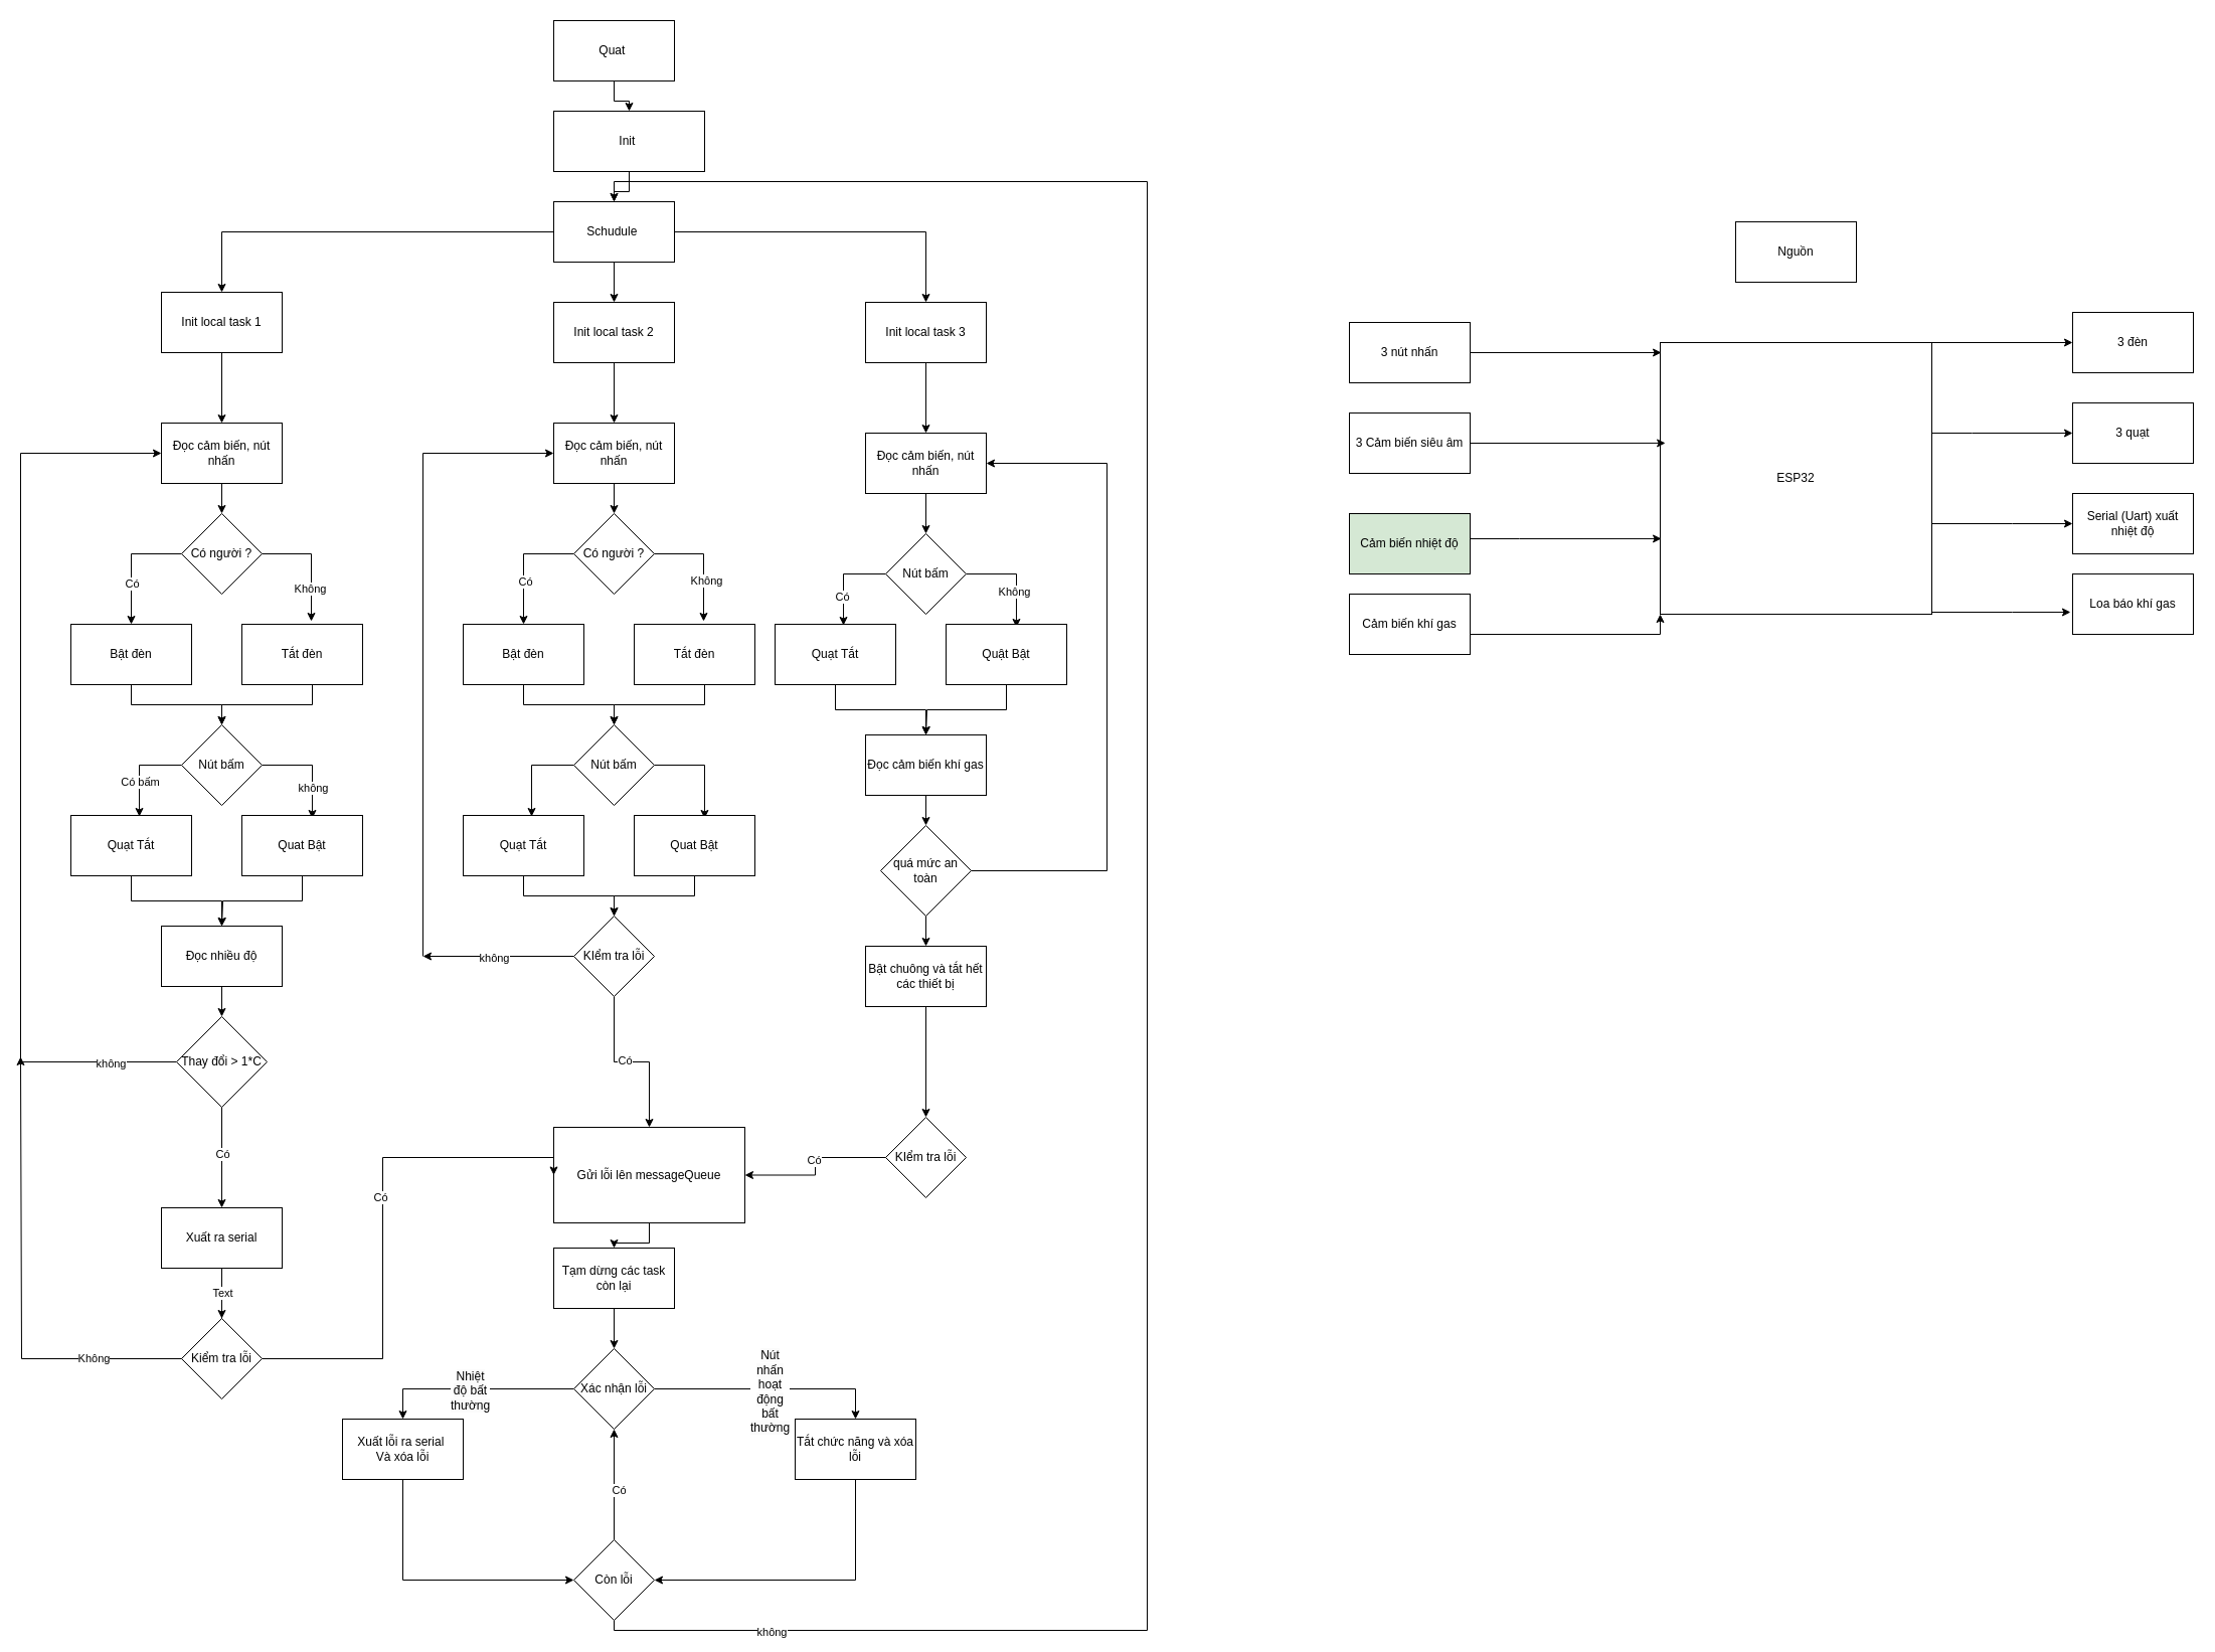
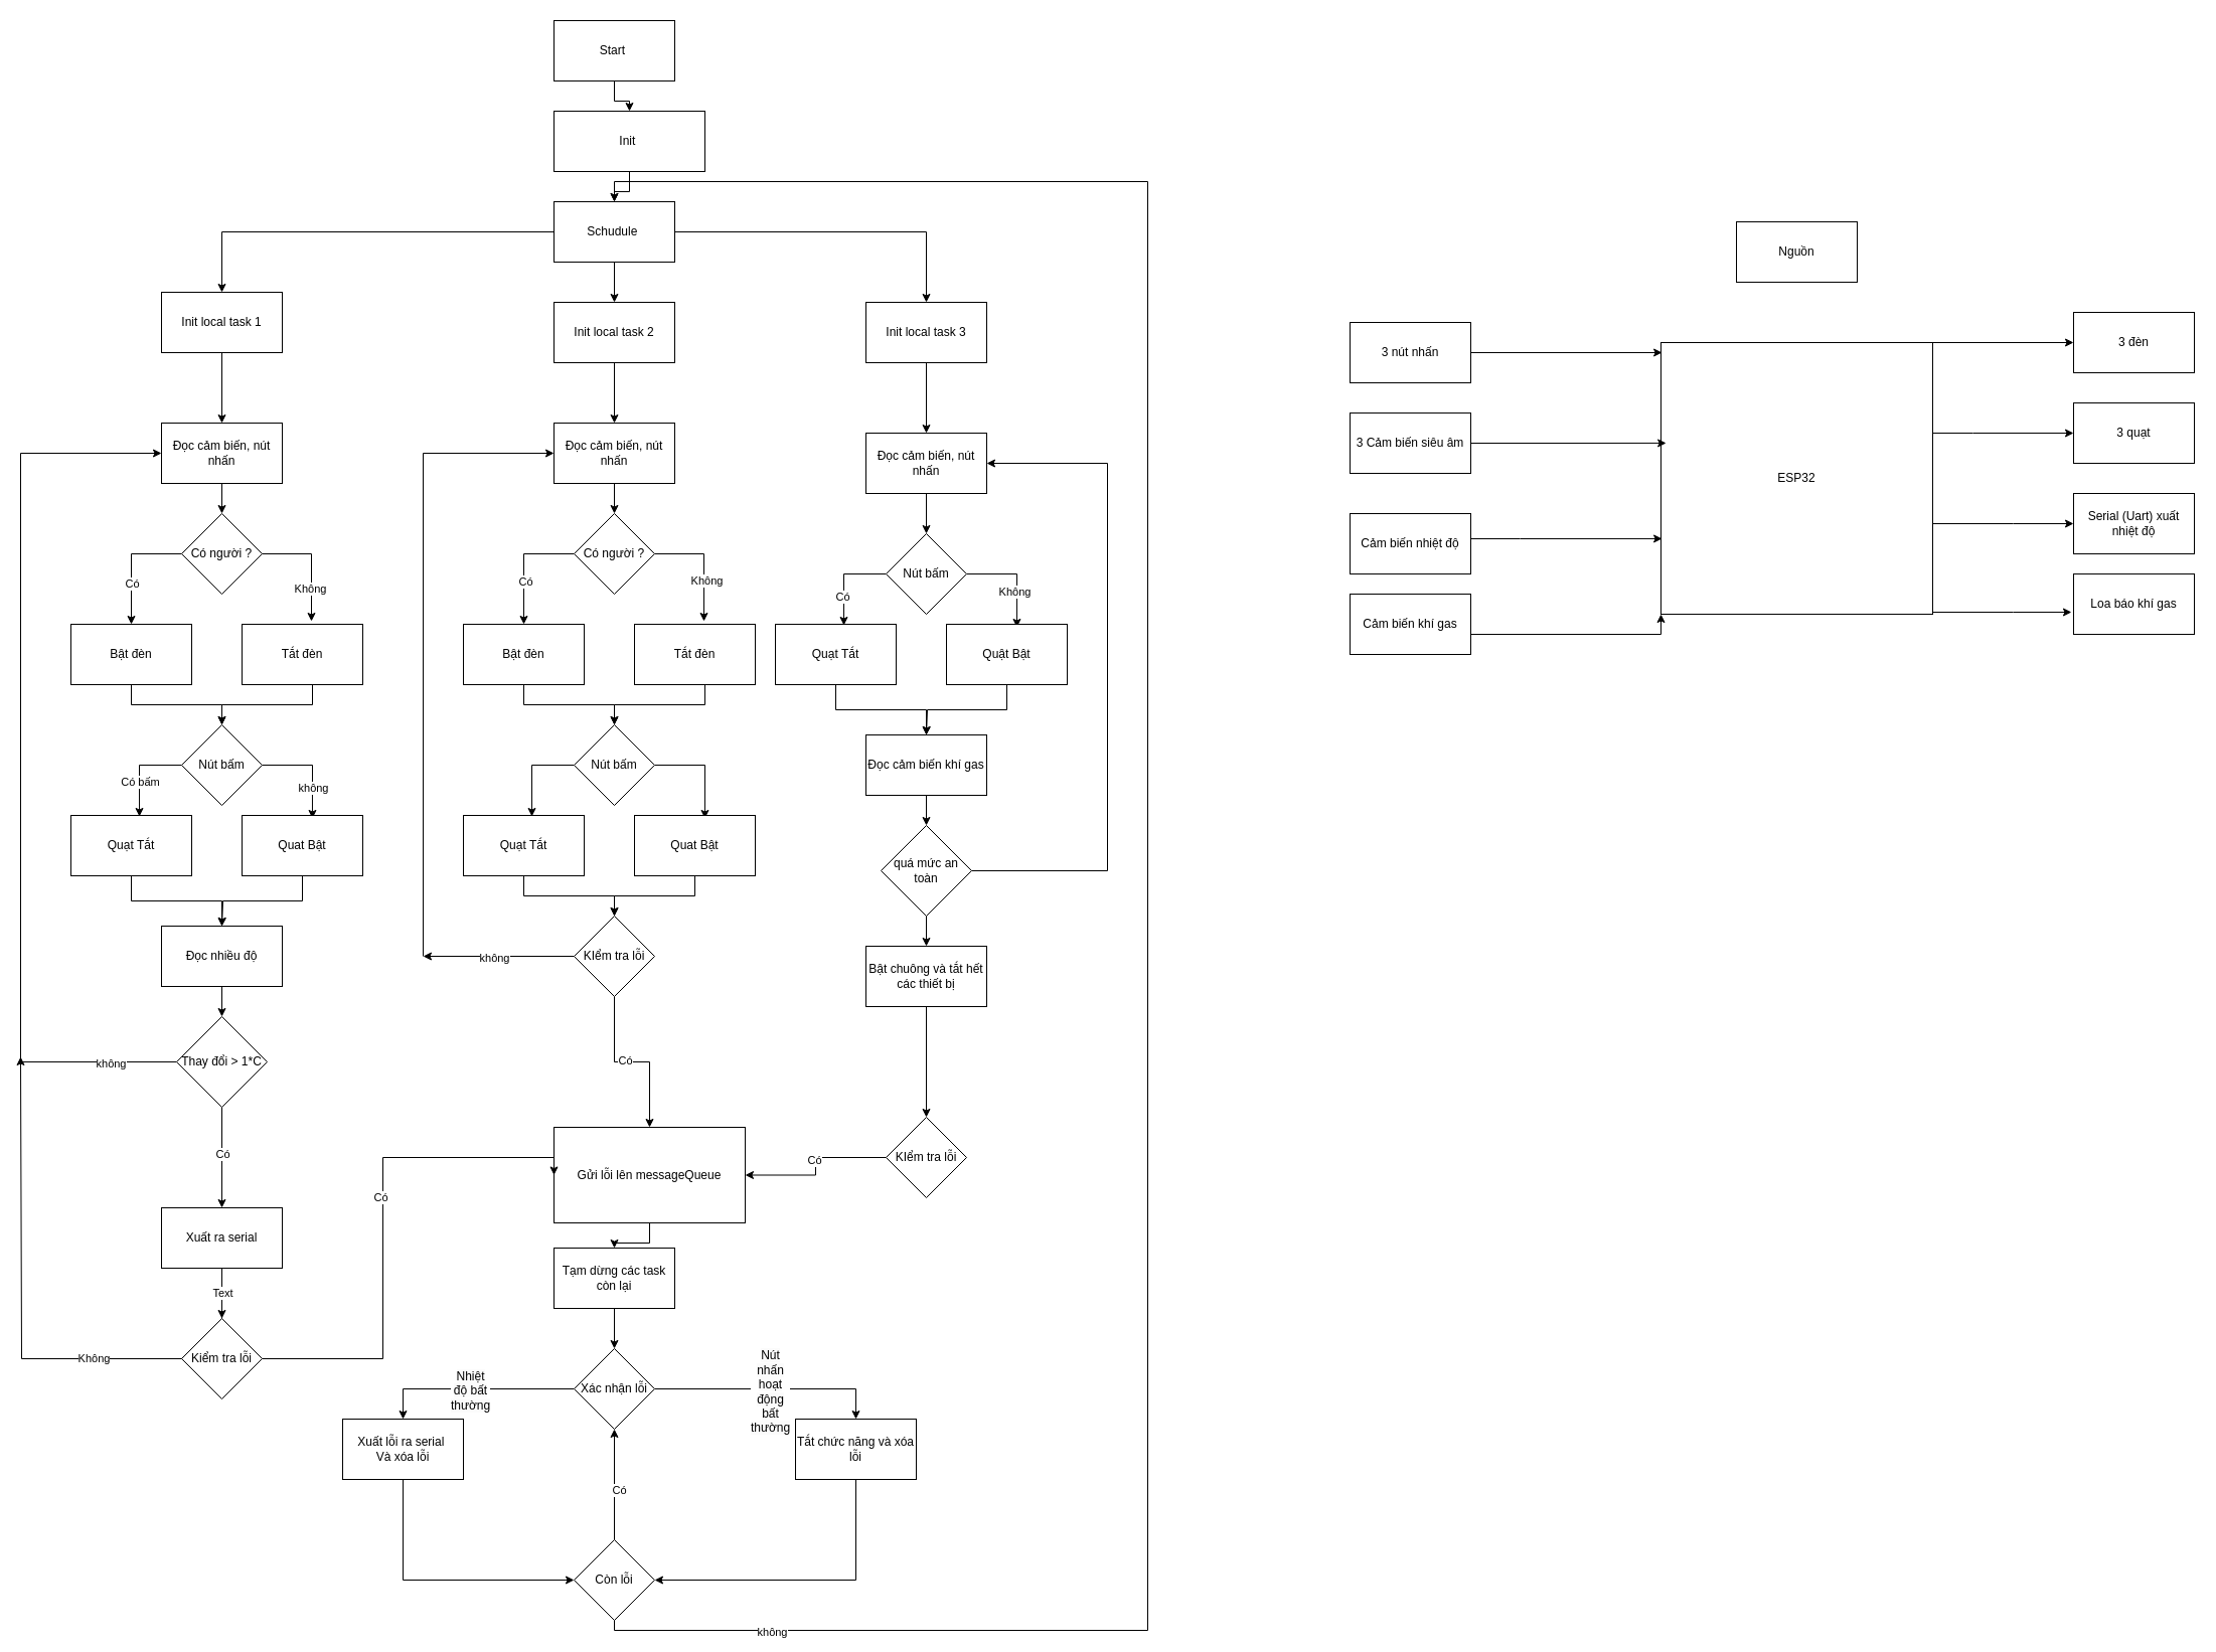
- <mxCell id="3" value="Quat&amp;nbsp;" style="rounded=0;whiteSpace=wrap;html=1;" parent="1" vertex="1"><mxGeometry x="550" y="20" width="120" height="60" as="geometry" /></mxCell>
+ <mxCell id="3" value="Start&amp;nbsp;" style="rounded=0;whiteSpace=wrap;html=1;" parent="1" vertex="1"><mxGeometry x="550" y="20" width="120" height="60" as="geometry" /></mxCell>
- <mxCell id="96" value="Cảm biến nhiệt độ" style="rounded=0;whiteSpace=wrap;html=1;fillColor=#d5e8d4;" parent="1" vertex="1"><mxGeometry x="1341" y="510" width="120" height="60" as="geometry" /></mxCell>
+ <mxCell id="96" value="Cảm biến nhiệt độ" style="rounded=0;whiteSpace=wrap;html=1;" parent="1" vertex="1"><mxGeometry x="1341" y="510" width="120" height="60" as="geometry" /></mxCell>
